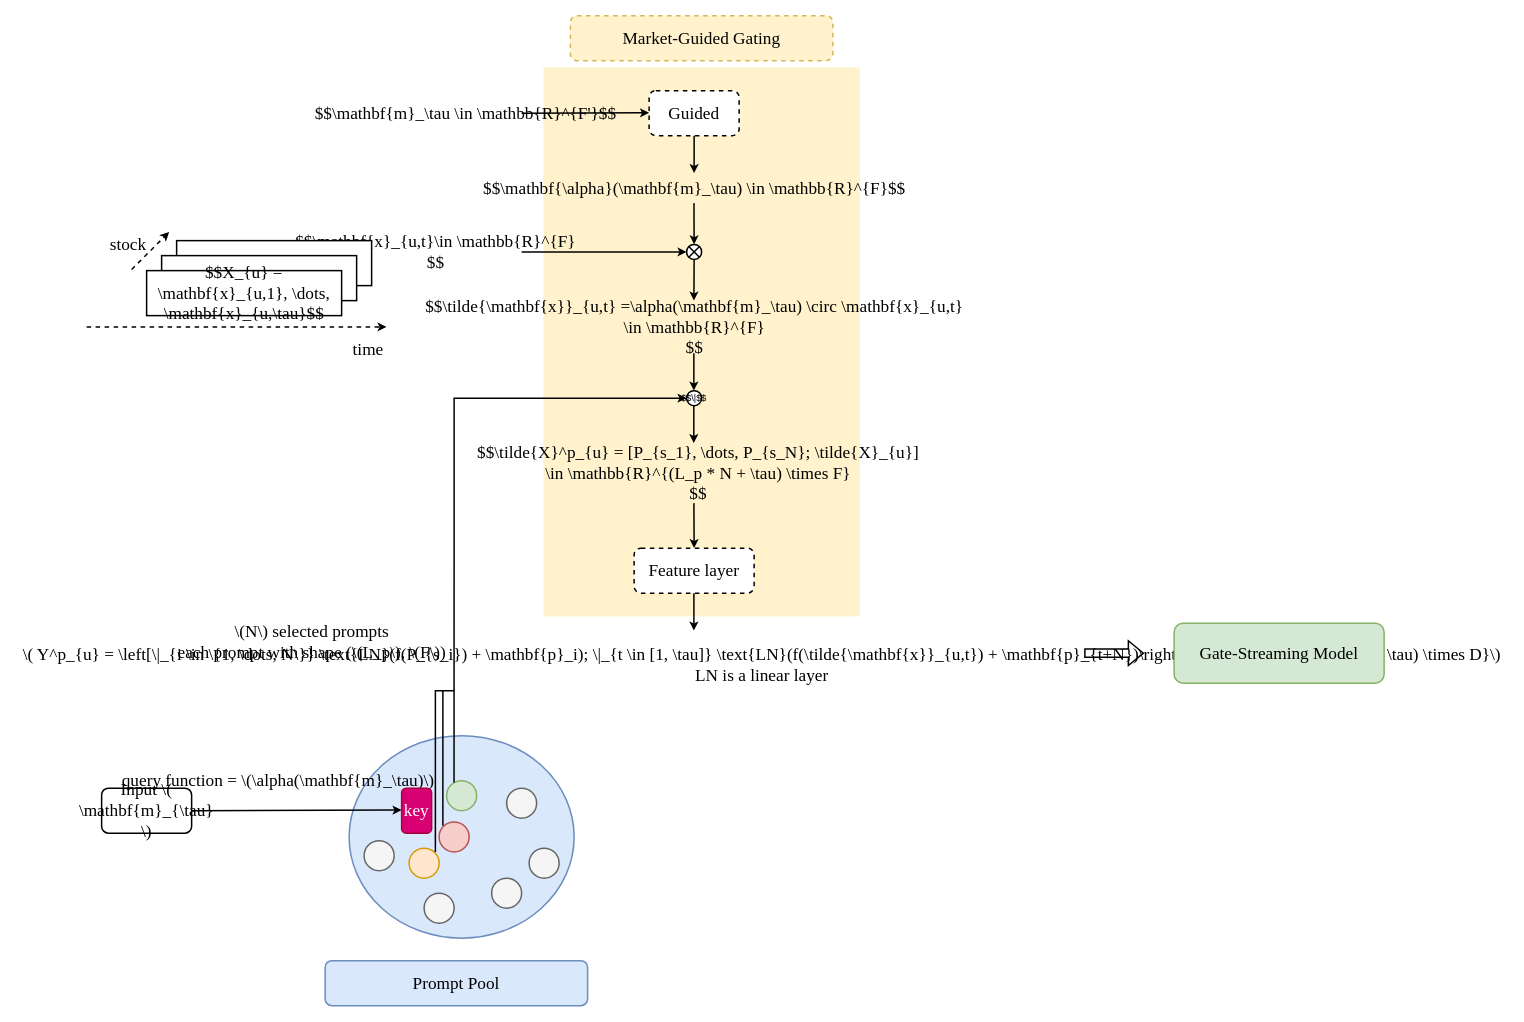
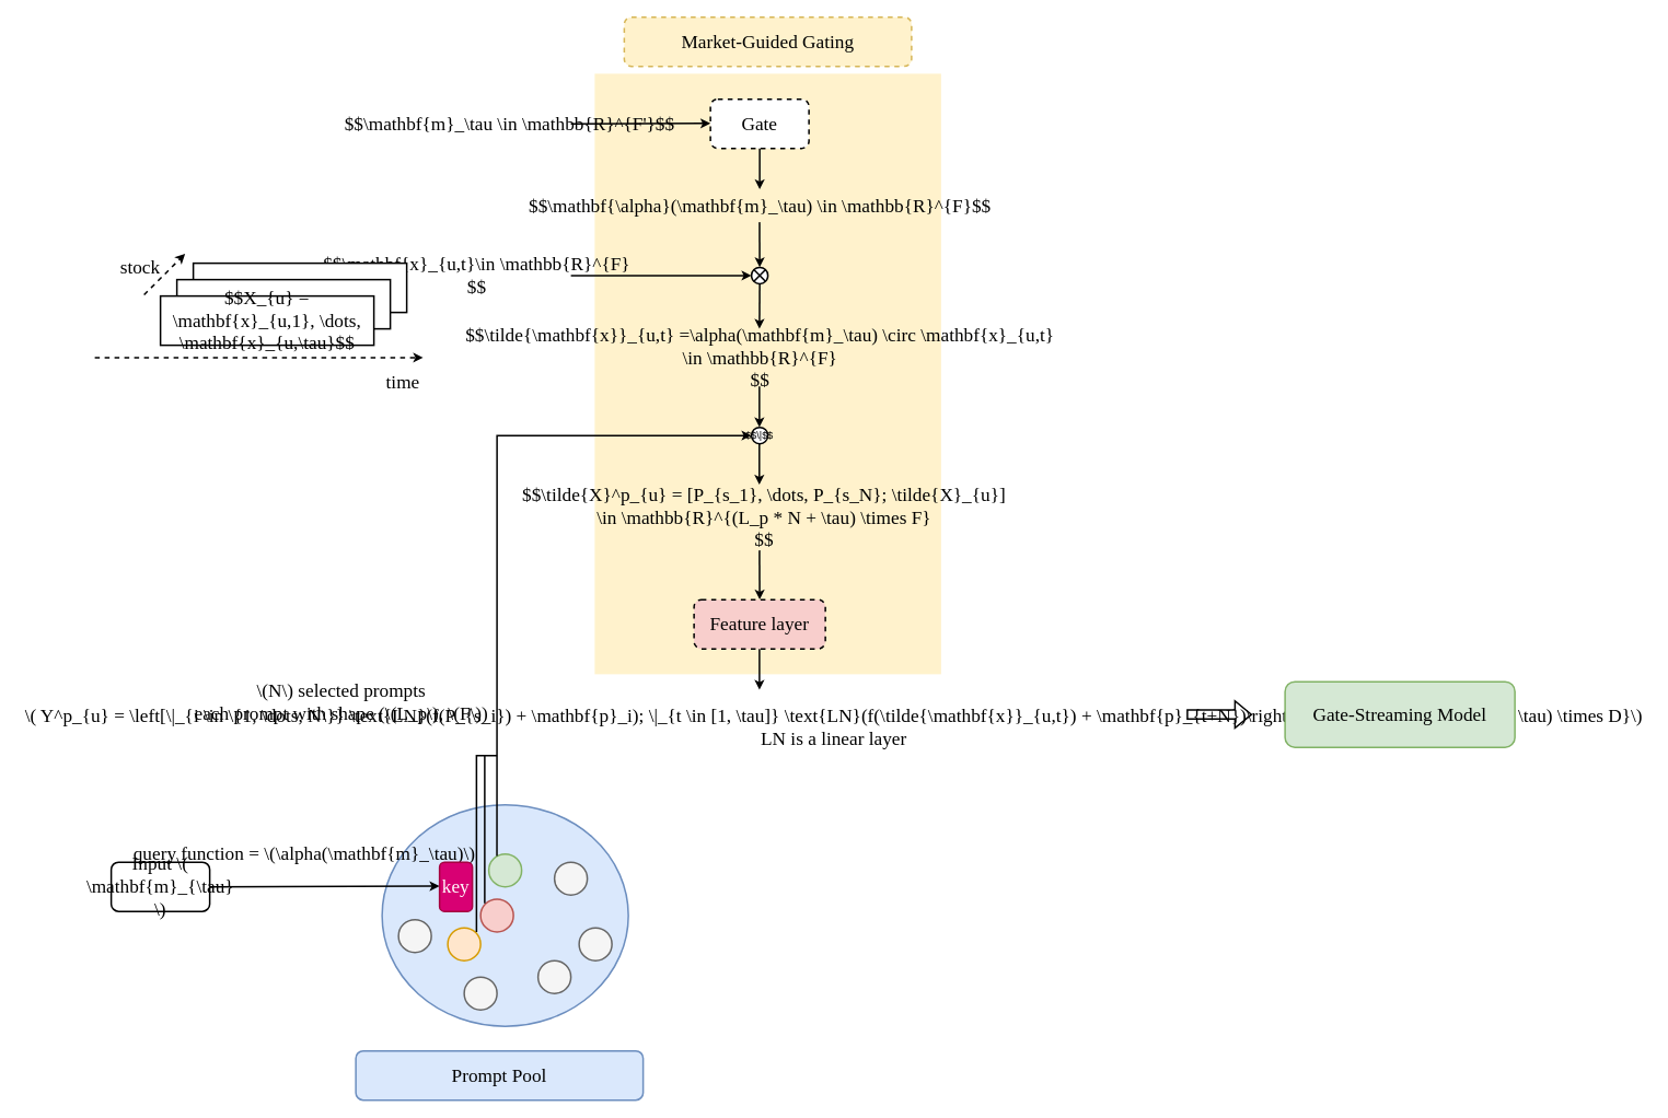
- <mxCell id="4" value="&lt;font style=&quot;font-size: 23px;&quot;&gt;Guided&lt;/font&gt;" style="rounded=1;whiteSpace=wrap;html=1;fontFamily=Times New Roman;fontSize=23;dashed=1;strokeWidth=2;" vertex="1" parent="1"><mxGeometry x="865" y="120" width="120" height="60" as="geometry" /></mxCell>
+ <mxCell id="4" value="&lt;font style=&quot;font-size: 23px;&quot;&gt;Gate&lt;/font&gt;" style="rounded=1;whiteSpace=wrap;html=1;fontFamily=Times New Roman;fontSize=23;dashed=1;strokeWidth=2;" vertex="1" parent="1"><mxGeometry x="865" y="120" width="120" height="60" as="geometry" /></mxCell>
- <mxCell id="14" value="&lt;font style=&quot;font-size: 23px;&quot;&gt;Feature layer&lt;/font&gt;" style="rounded=1;whiteSpace=wrap;html=1;fontFamily=Times New Roman;fontSize=23;dashed=1;strokeWidth=2;" vertex="1" parent="1"><mxGeometry x="845" y="730" width="160" height="60" as="geometry" /></mxCell>
+ <mxCell id="14" value="&lt;font style=&quot;font-size: 23px;&quot;&gt;Feature layer&lt;/font&gt;" style="rounded=1;whiteSpace=wrap;html=1;fontFamily=Times New Roman;fontSize=23;dashed=1;strokeWidth=2;fillColor=#f8cecc;" vertex="1" parent="1"><mxGeometry x="845" y="730" width="160" height="60" as="geometry" /></mxCell>
